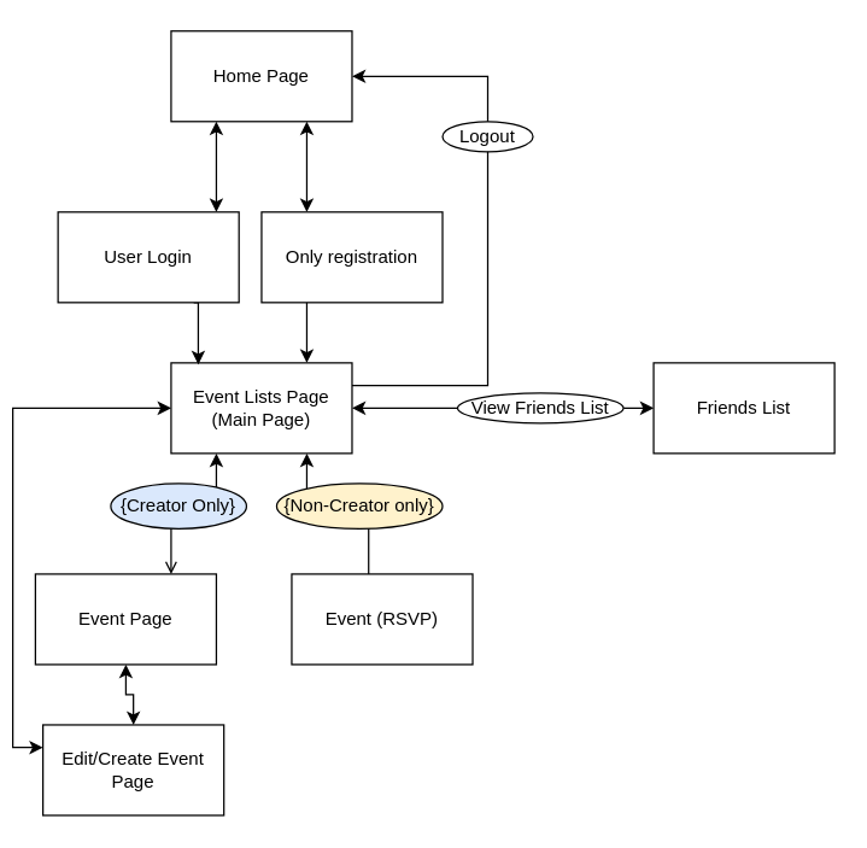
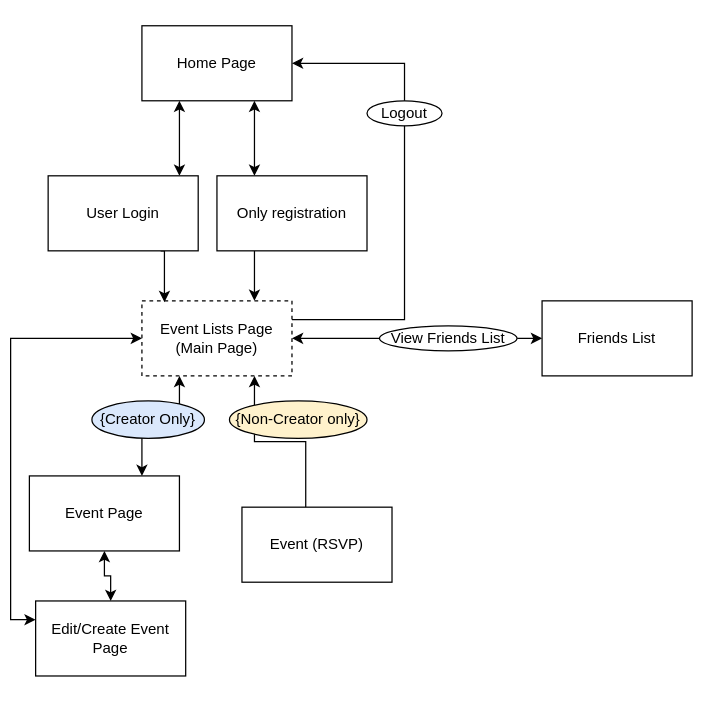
- <mxCell id="9" value="Event Lists Page (Main Page)" style="rounded=0;whiteSpace=wrap;html=1;" vertex="1" parent="1"><mxGeometry x="110" y="240" width="120" height="60" as="geometry" /></mxCell>
+ <mxCell id="9" value="Event Lists Page (Main Page)" style="rounded=0;whiteSpace=wrap;html=1;dashed=1;" vertex="1" parent="1"><mxGeometry x="110" y="240" width="120" height="60" as="geometry" /></mxCell>
- <mxCell id="5" style="edgeStyle=orthogonalEdgeStyle;rounded=0;orthogonalLoop=1;jettySize=auto;html=1;exitX=0.25;exitY=1;exitDx=0;exitDy=0;entryX=0.75;entryY=0;entryDx=0;entryDy=0;startArrow=classic;startFill=1;endArrow=open;" edge="1" parent="1" source="9" target="11"><mxGeometry relative="1" as="geometry" /></mxCell>
+ <mxCell id="5" style="edgeStyle=orthogonalEdgeStyle;rounded=0;orthogonalLoop=1;jettySize=auto;html=1;exitX=0.25;exitY=1;exitDx=0;exitDy=0;entryX=0.75;entryY=0;entryDx=0;entryDy=0;startArrow=classic;startFill=1;" edge="1" parent="1" source="9" target="11"><mxGeometry relative="1" as="geometry" /></mxCell>
- <mxCell id="14" value="Event (RSVP)" style="rounded=0;whiteSpace=wrap;html=1;" vertex="1" parent="1"><mxGeometry x="190" y="380" width="120" height="60" as="geometry" /></mxCell>
+ <mxCell id="14" value="Event (RSVP)" style="rounded=0;whiteSpace=wrap;html=1;" vertex="1" parent="1"><mxGeometry x="190" y="405" width="120" height="60" as="geometry" /></mxCell>
